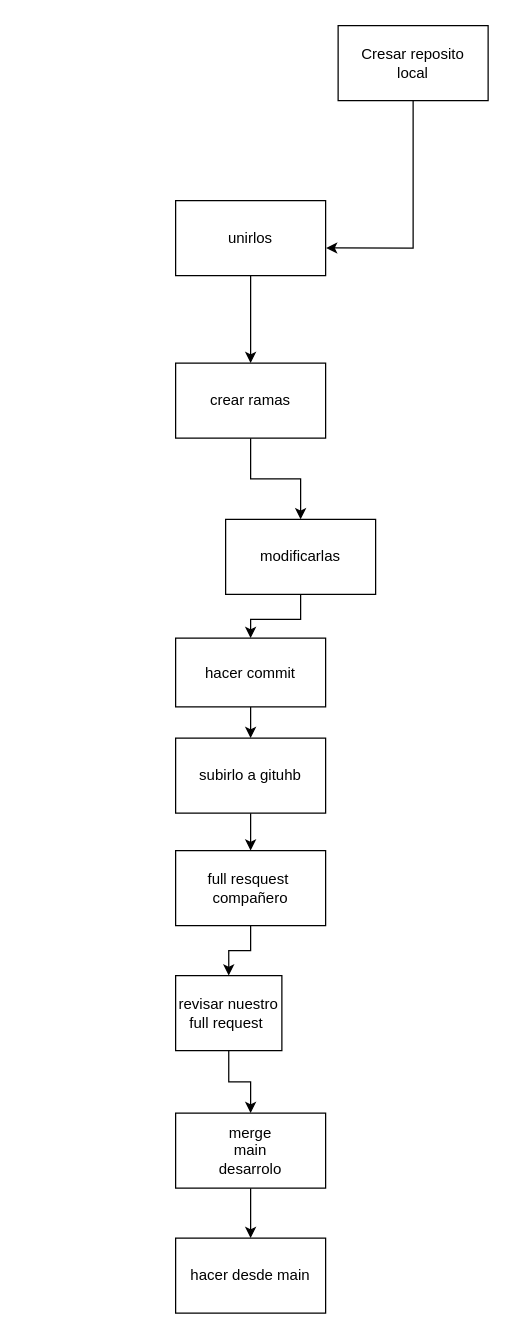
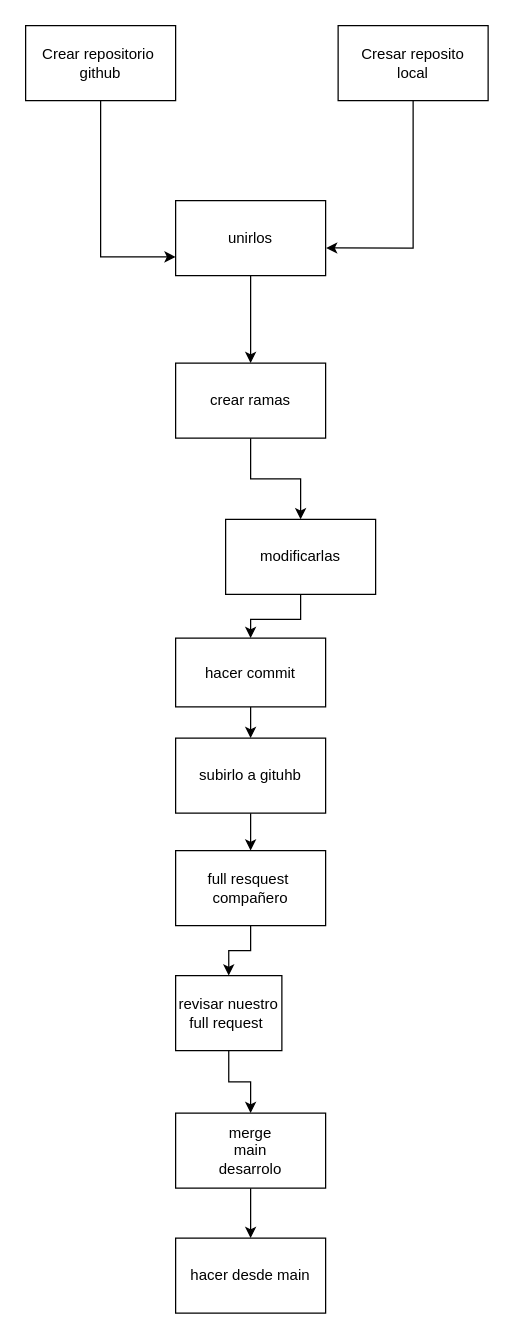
+ <mxCell id="3" value="Crear repositorio&amp;nbsp;&lt;div&gt;github&lt;/div&gt;" style="rounded=0;whiteSpace=wrap;html=1;" vertex="1" parent="1"><mxGeometry x="20" y="20" width="120" height="60" as="geometry" /></mxCell>
+ <mxCell id="2" style="edgeStyle=orthogonalEdgeStyle;rounded=0;orthogonalLoop=1;jettySize=auto;html=1;entryX=0;entryY=0.75;entryDx=0;entryDy=0;" edge="1" parent="1" source="3" target="6"><mxGeometry relative="1" as="geometry" /></mxCell>
